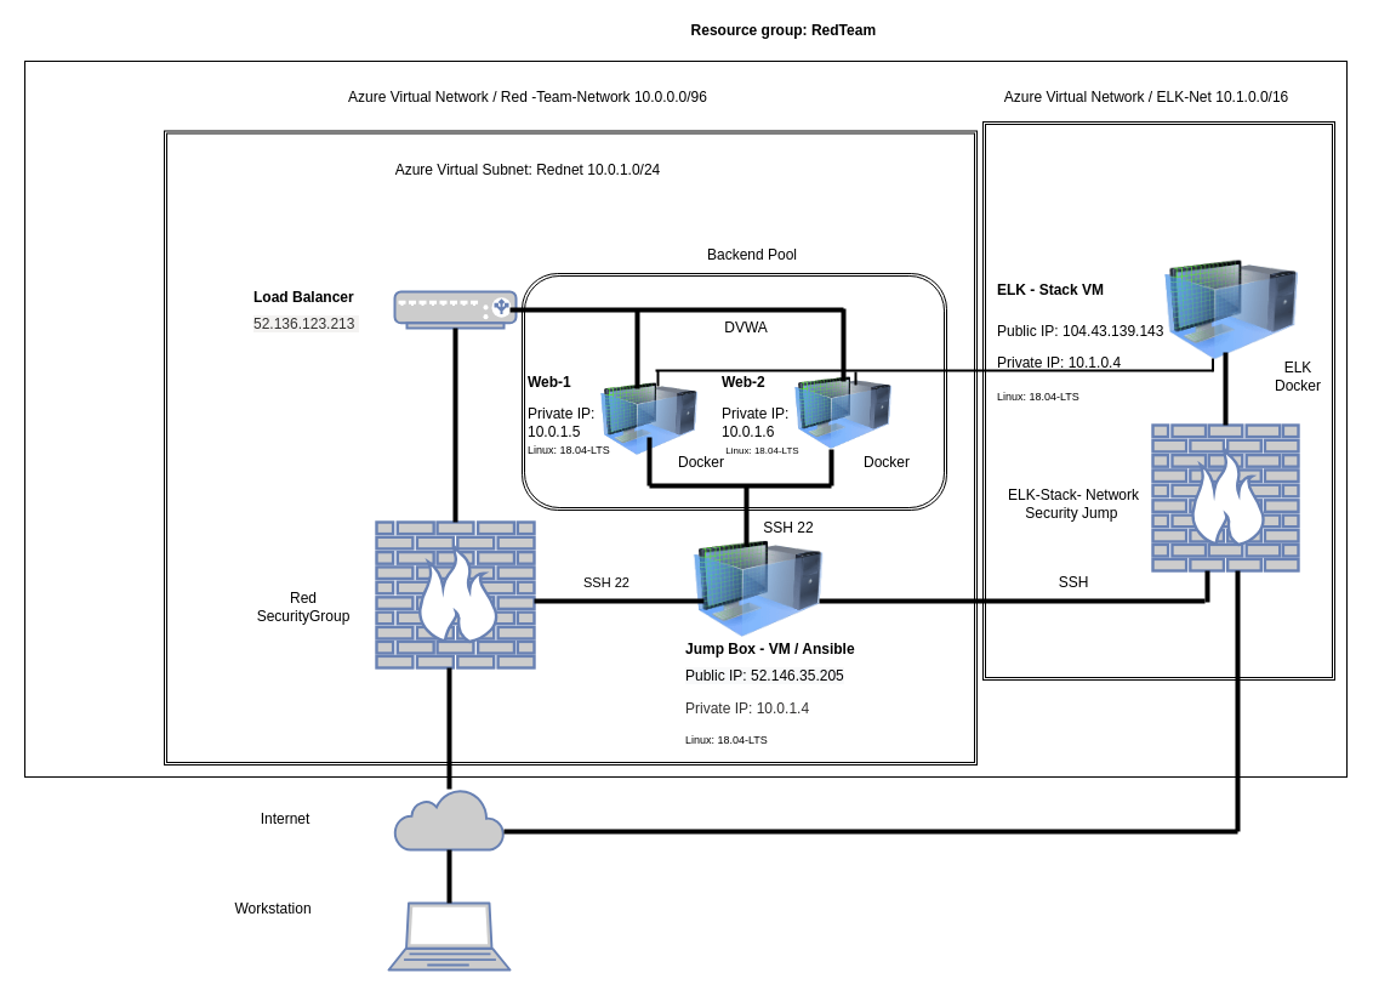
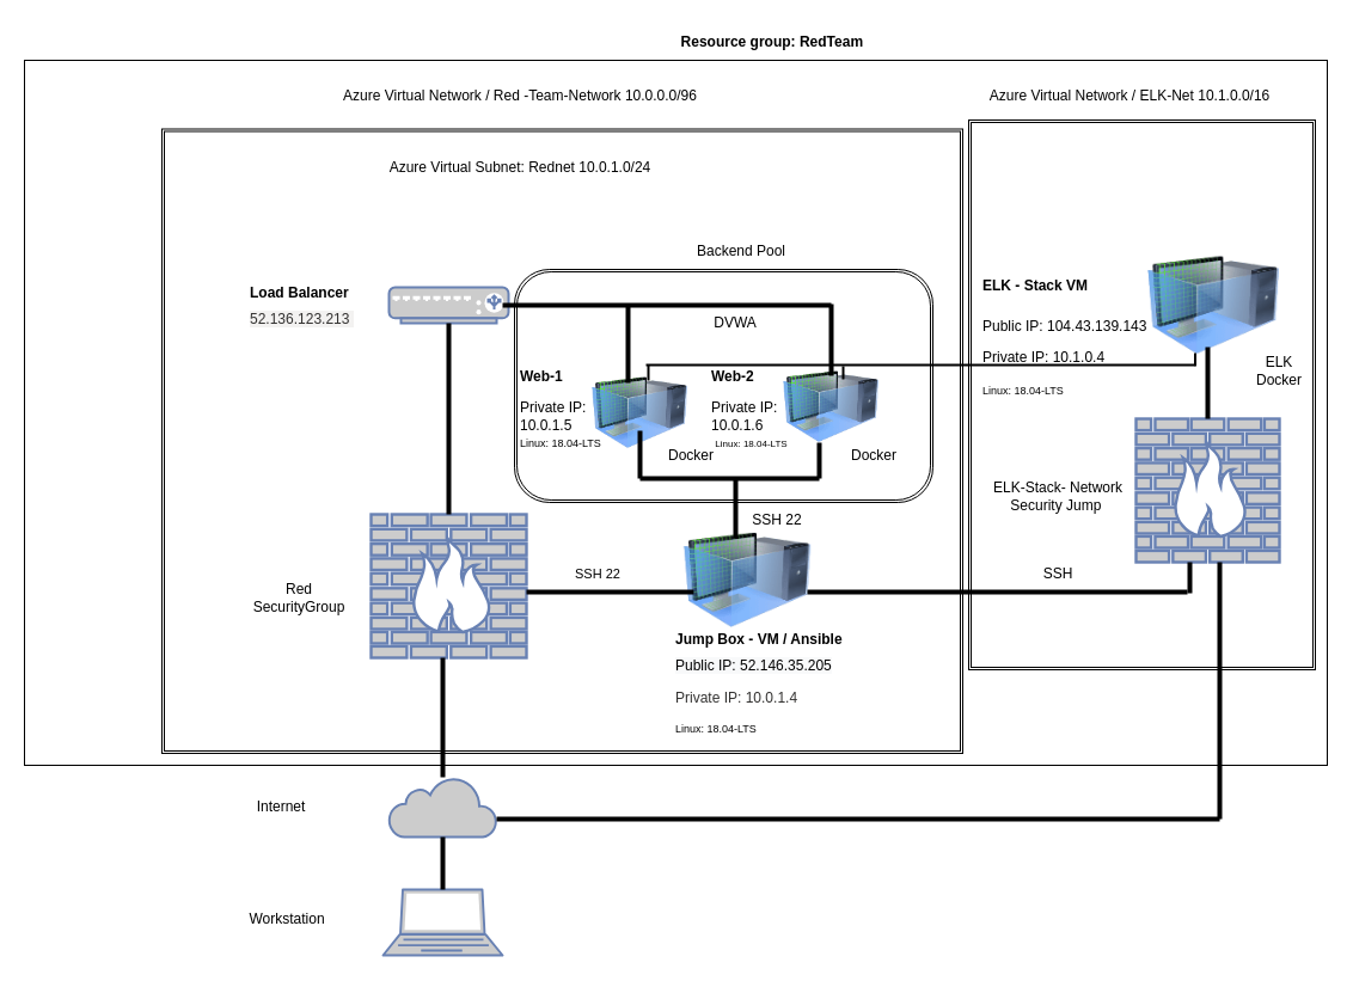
- <mxCell id="5" value="&lt;b&gt;Resource group:&amp;nbsp;RedTeam&amp;nbsp;&lt;/b&gt;" style="text;html=1;strokeColor=none;fillColor=none;align=center;verticalAlign=middle;whiteSpace=wrap;rounded=0;" vertex="1" parent="1"><mxGeometry x="535" y="10" width="225" height="30" as="geometry" /></mxCell>
+ <mxCell id="5" value="&lt;b&gt;Resource group:&amp;nbsp;RedTeam&amp;nbsp;&lt;/b&gt;" style="text;html=1;strokeColor=none;fillColor=none;align=center;verticalAlign=middle;whiteSpace=wrap;rounded=0;" vertex="1" parent="1"><mxGeometry x="535" y="20" width="225" height="30" as="geometry" /></mxCell>
- <mxCell id="14" value="Workstation" style="text;html=1;strokeColor=none;fillColor=none;align=center;verticalAlign=middle;whiteSpace=wrap;rounded=0;fontSize=12;" vertex="1" parent="1"><mxGeometry x="195" y="729" width="60" height="40" as="geometry" /></mxCell>
+ <mxCell id="14" value="Workstation" style="text;html=1;strokeColor=none;fillColor=none;align=center;verticalAlign=middle;whiteSpace=wrap;rounded=0;fontSize=12;" vertex="1" parent="1"><mxGeometry x="210" y="749" width="60" height="40" as="geometry" /></mxCell>
